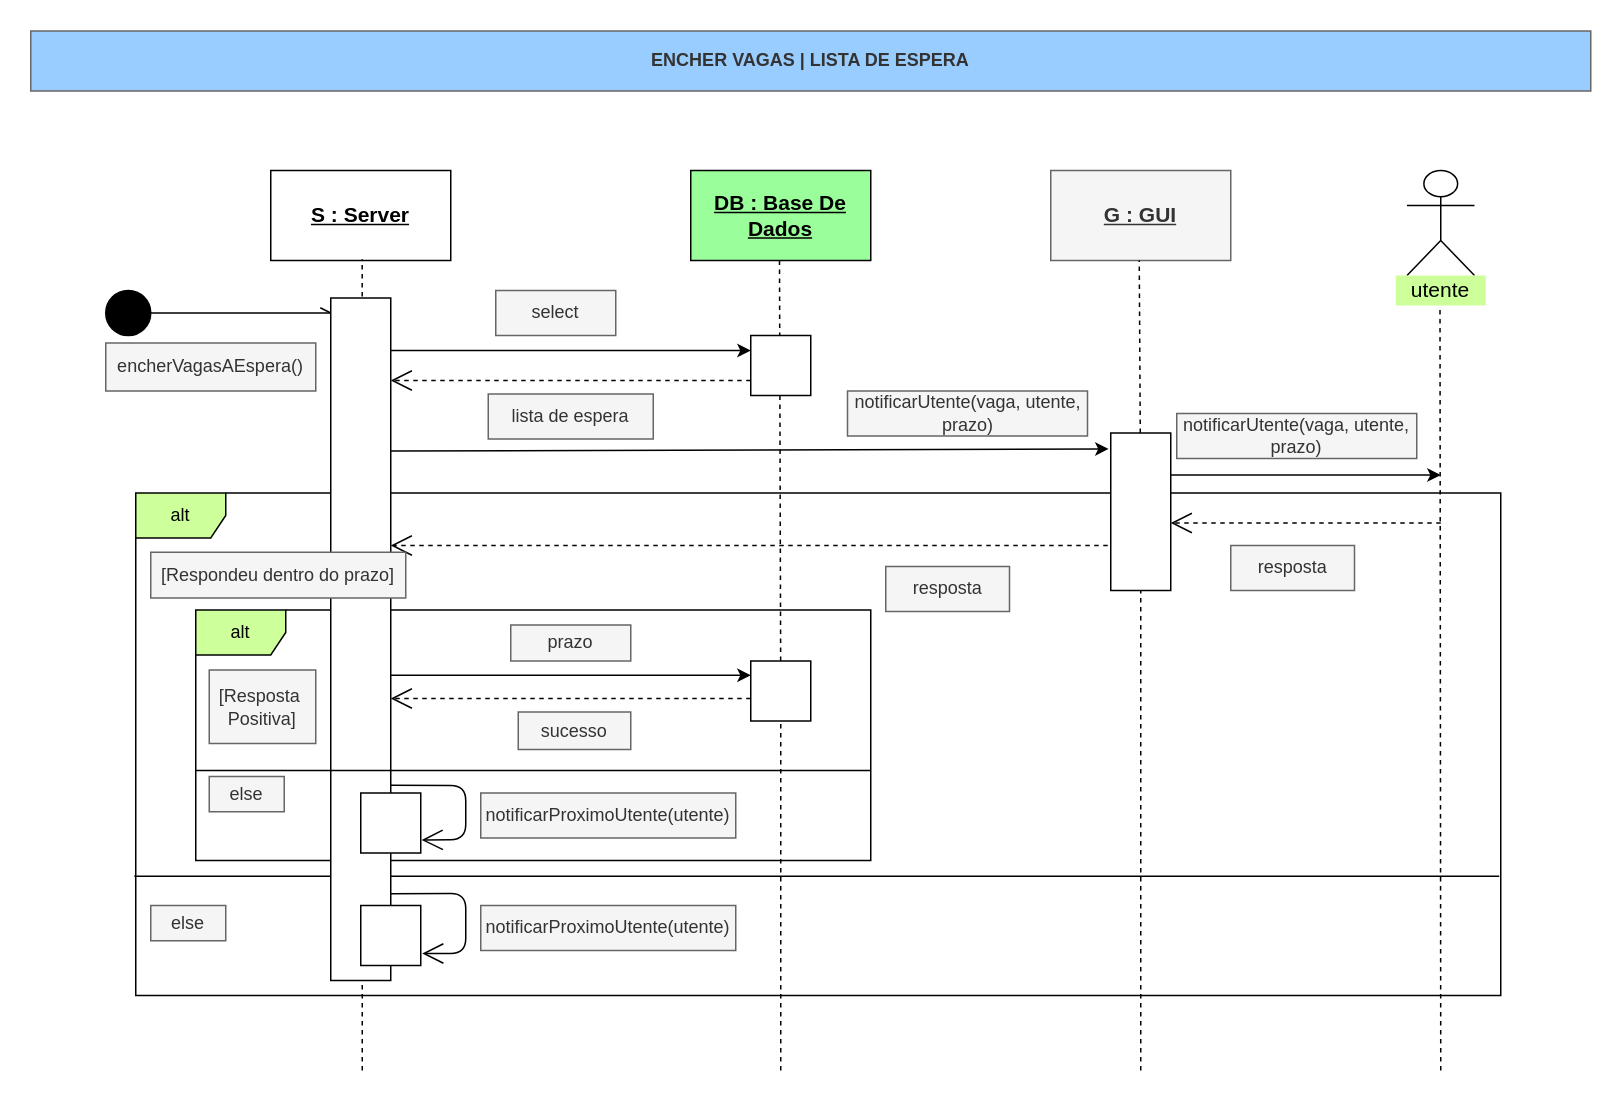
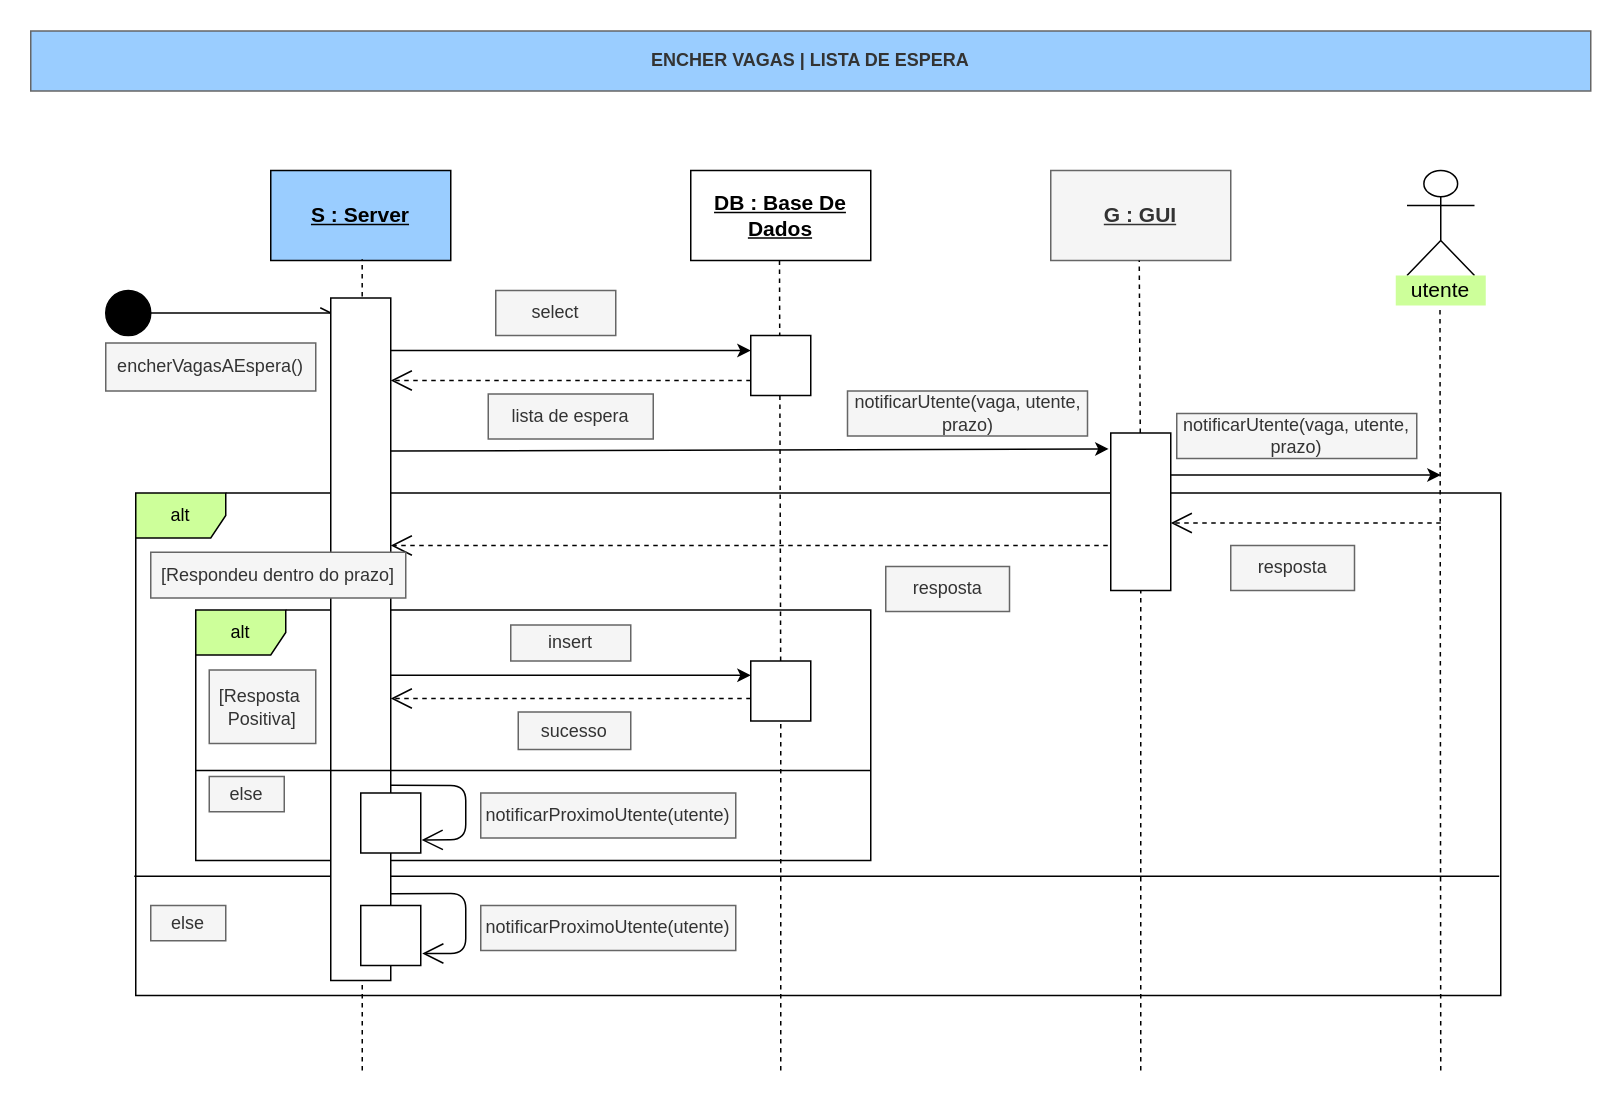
- <mxCell id="10" value="&lt;font style=&quot;font-size: 14px&quot;&gt;&lt;b&gt;&lt;u&gt;S : Server&lt;/u&gt;&lt;/b&gt;&lt;/font&gt;" style="rounded=0;whiteSpace=wrap;html=1;fillColor=#ffffff;" parent="1" vertex="1"><mxGeometry x="180" y="113" width="120" height="60" as="geometry" /></mxCell>
+ <mxCell id="10" value="&lt;font style=&quot;font-size: 14px&quot;&gt;&lt;b&gt;&lt;u&gt;S : Server&lt;/u&gt;&lt;/b&gt;&lt;/font&gt;" style="rounded=0;whiteSpace=wrap;html=1;fillColor=#9ACDFF;" parent="1" vertex="1"><mxGeometry x="180" y="113" width="120" height="60" as="geometry" /></mxCell>
- <mxCell id="11" value="&lt;span style=&quot;font-size: 14px&quot;&gt;&lt;b&gt;&lt;u&gt;DB : Base De Dados&lt;/u&gt;&lt;/b&gt;&lt;/span&gt;" style="rounded=0;whiteSpace=wrap;html=1;fillColor=#9AFF9A;" parent="1" vertex="1"><mxGeometry x="460" y="113" width="120" height="60" as="geometry" /></mxCell>
+ <mxCell id="11" value="&lt;span style=&quot;font-size: 14px&quot;&gt;&lt;b&gt;&lt;u&gt;DB : Base De Dados&lt;/u&gt;&lt;/b&gt;&lt;/span&gt;" style="rounded=0;whiteSpace=wrap;html=1;fillColor=#ffffff;" parent="1" vertex="1"><mxGeometry x="460" y="113" width="120" height="60" as="geometry" /></mxCell>
- <mxCell id="30" value="prazo" style="text;html=1;strokeColor=#666666;align=center;verticalAlign=middle;whiteSpace=wrap;rounded=0;fillColor=#f5f5f5;fontColor=#333333;" vertex="1" parent="1"><mxGeometry x="340" y="416" width="80" height="24" as="geometry" /></mxCell>
+ <mxCell id="30" value="insert" style="text;html=1;strokeColor=#666666;align=center;verticalAlign=middle;whiteSpace=wrap;rounded=0;fillColor=#f5f5f5;fontColor=#333333;" vertex="1" parent="1"><mxGeometry x="340" y="416" width="80" height="24" as="geometry" /></mxCell>
